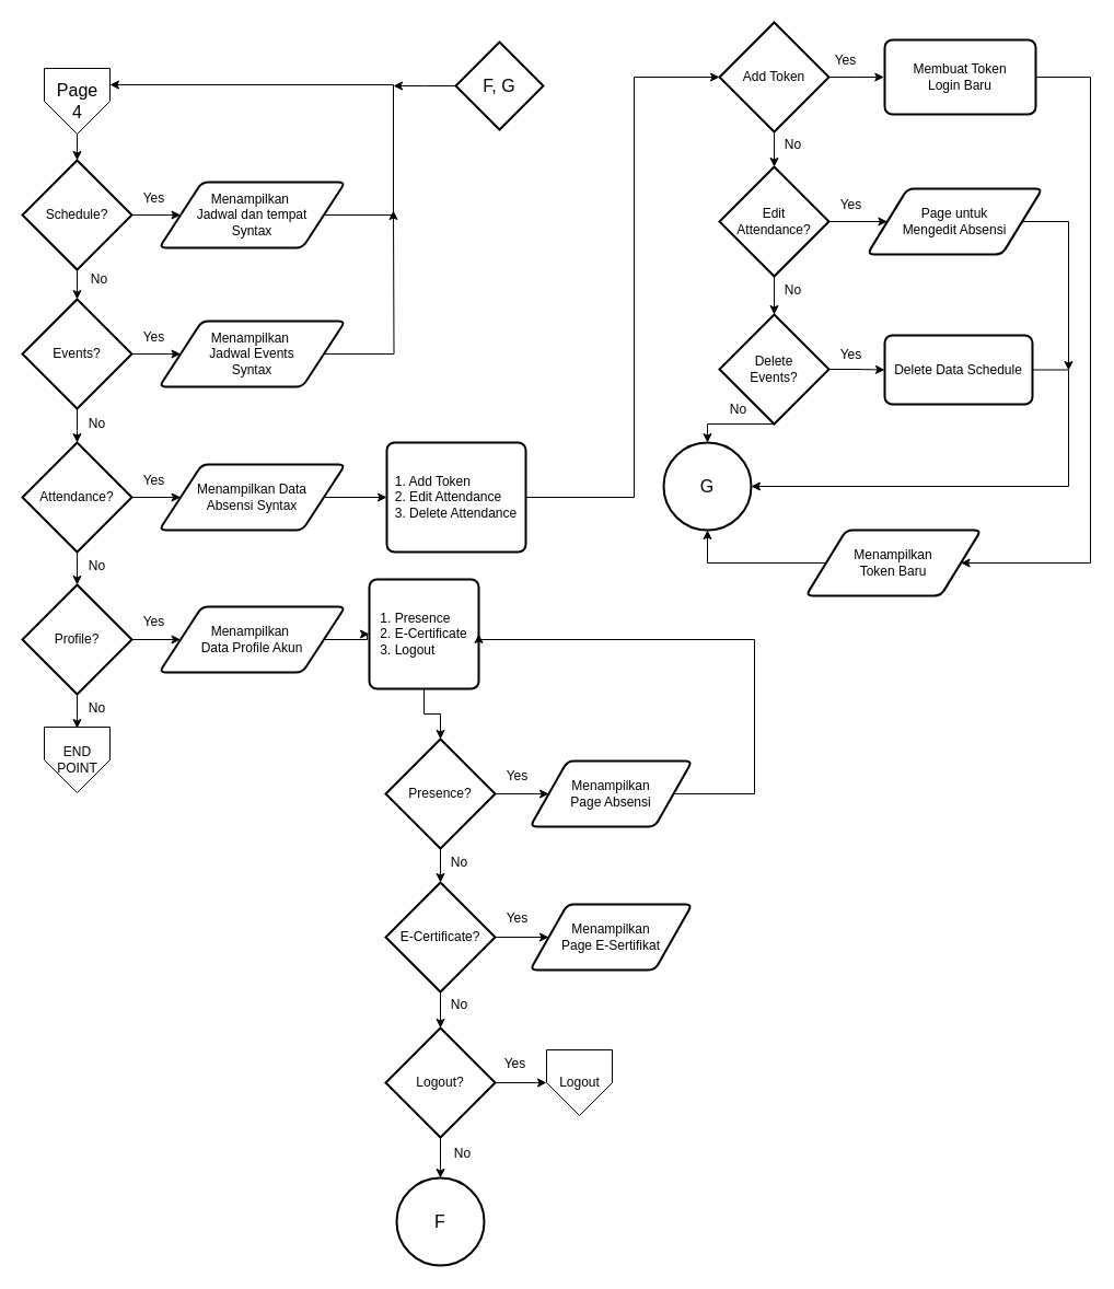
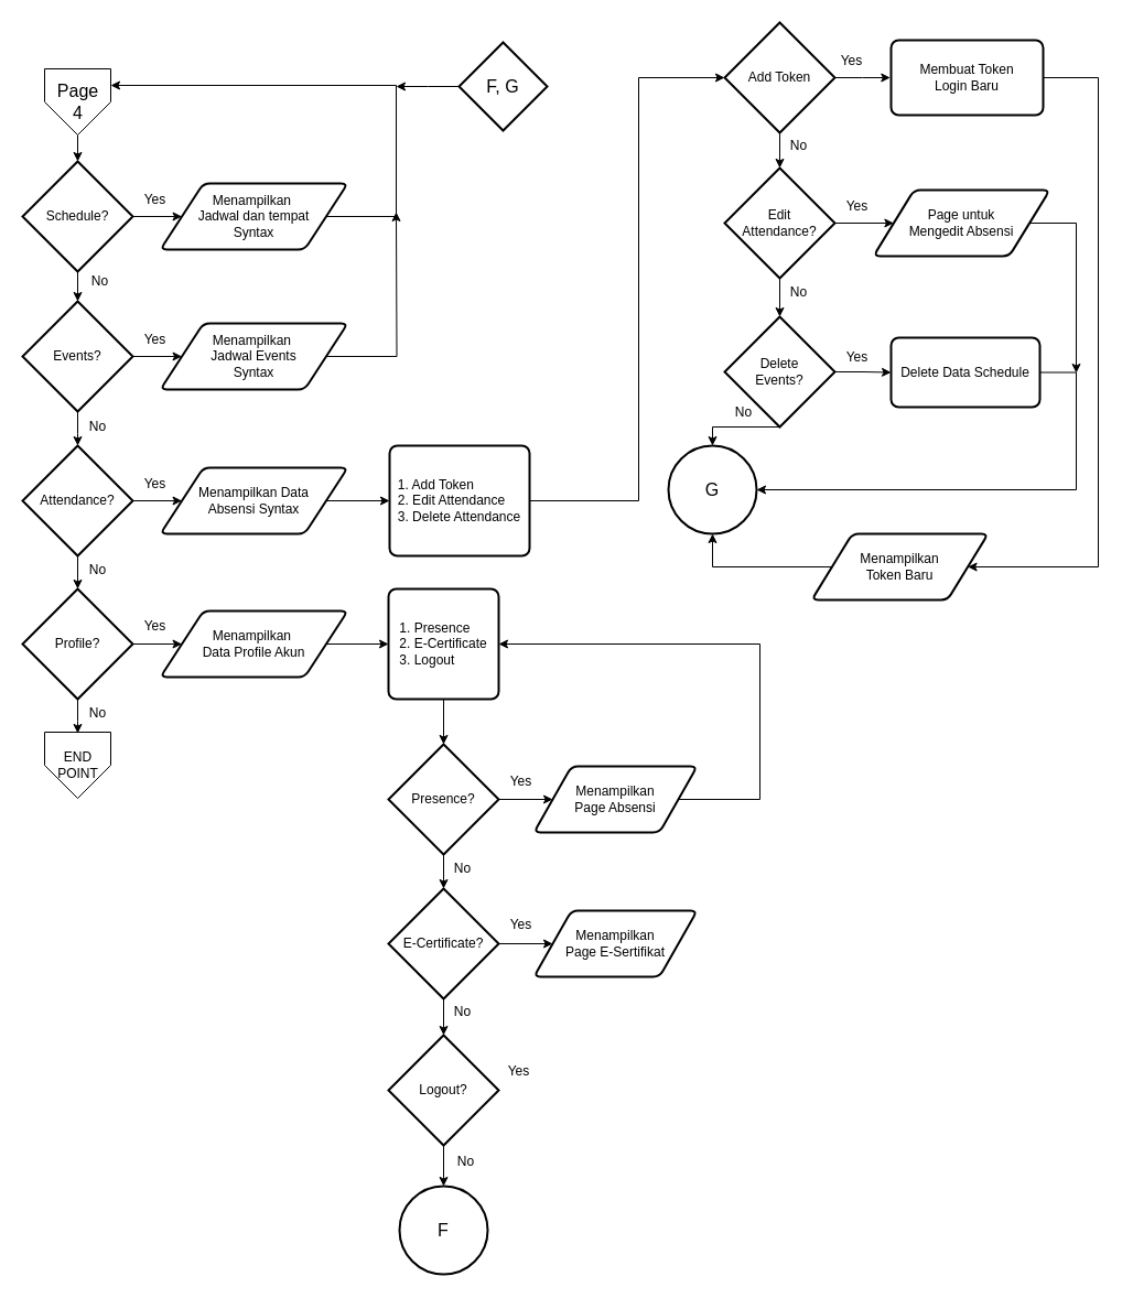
- <mxCell id="21" value="&lt;div style=&quot;text-align: justify;&quot;&gt;&lt;span style=&quot;background-color: initial;&quot;&gt;1. Presence&lt;/span&gt;&lt;/div&gt;&lt;div style=&quot;text-align: justify;&quot;&gt;2. E-Certificate&lt;/div&gt;&lt;div style=&quot;text-align: justify;&quot;&gt;3. Logout&lt;/div&gt;" style="rounded=1;whiteSpace=wrap;html=1;absoluteArcSize=1;arcSize=14;strokeWidth=2;" parent="1" vertex="1"><mxGeometry x="337" y="529" width="100" height="100" as="geometry" /></mxCell>
+ <mxCell id="21" value="&lt;div style=&quot;text-align: justify;&quot;&gt;&lt;span style=&quot;background-color: initial;&quot;&gt;1. Presence&lt;/span&gt;&lt;/div&gt;&lt;div style=&quot;text-align: justify;&quot;&gt;2. E-Certificate&lt;/div&gt;&lt;div style=&quot;text-align: justify;&quot;&gt;3. Logout&lt;/div&gt;" style="rounded=1;whiteSpace=wrap;html=1;absoluteArcSize=1;arcSize=14;strokeWidth=2;" parent="1" vertex="1"><mxGeometry x="352" y="534" width="100" height="100" as="geometry" /></mxCell>
- <mxCell id="33" value="" style="edgeStyle=orthogonalEdgeStyle;rounded=0;orthogonalLoop=1;jettySize=auto;html=1;" parent="1" source="35" target="39" edge="1"><mxGeometry relative="1" as="geometry" /></mxCell>
- <mxCell id="39" value="&lt;span style=&quot;background-color: initial;&quot;&gt;Logout&lt;/span&gt;" style="verticalLabelPosition=middle;verticalAlign=middle;html=1;shape=offPageConnector;rounded=0;size=0.5;labelPosition=center;align=center;" parent="1" vertex="1"><mxGeometry x="499" y="959" width="60" height="60" as="geometry" /></mxCell>
